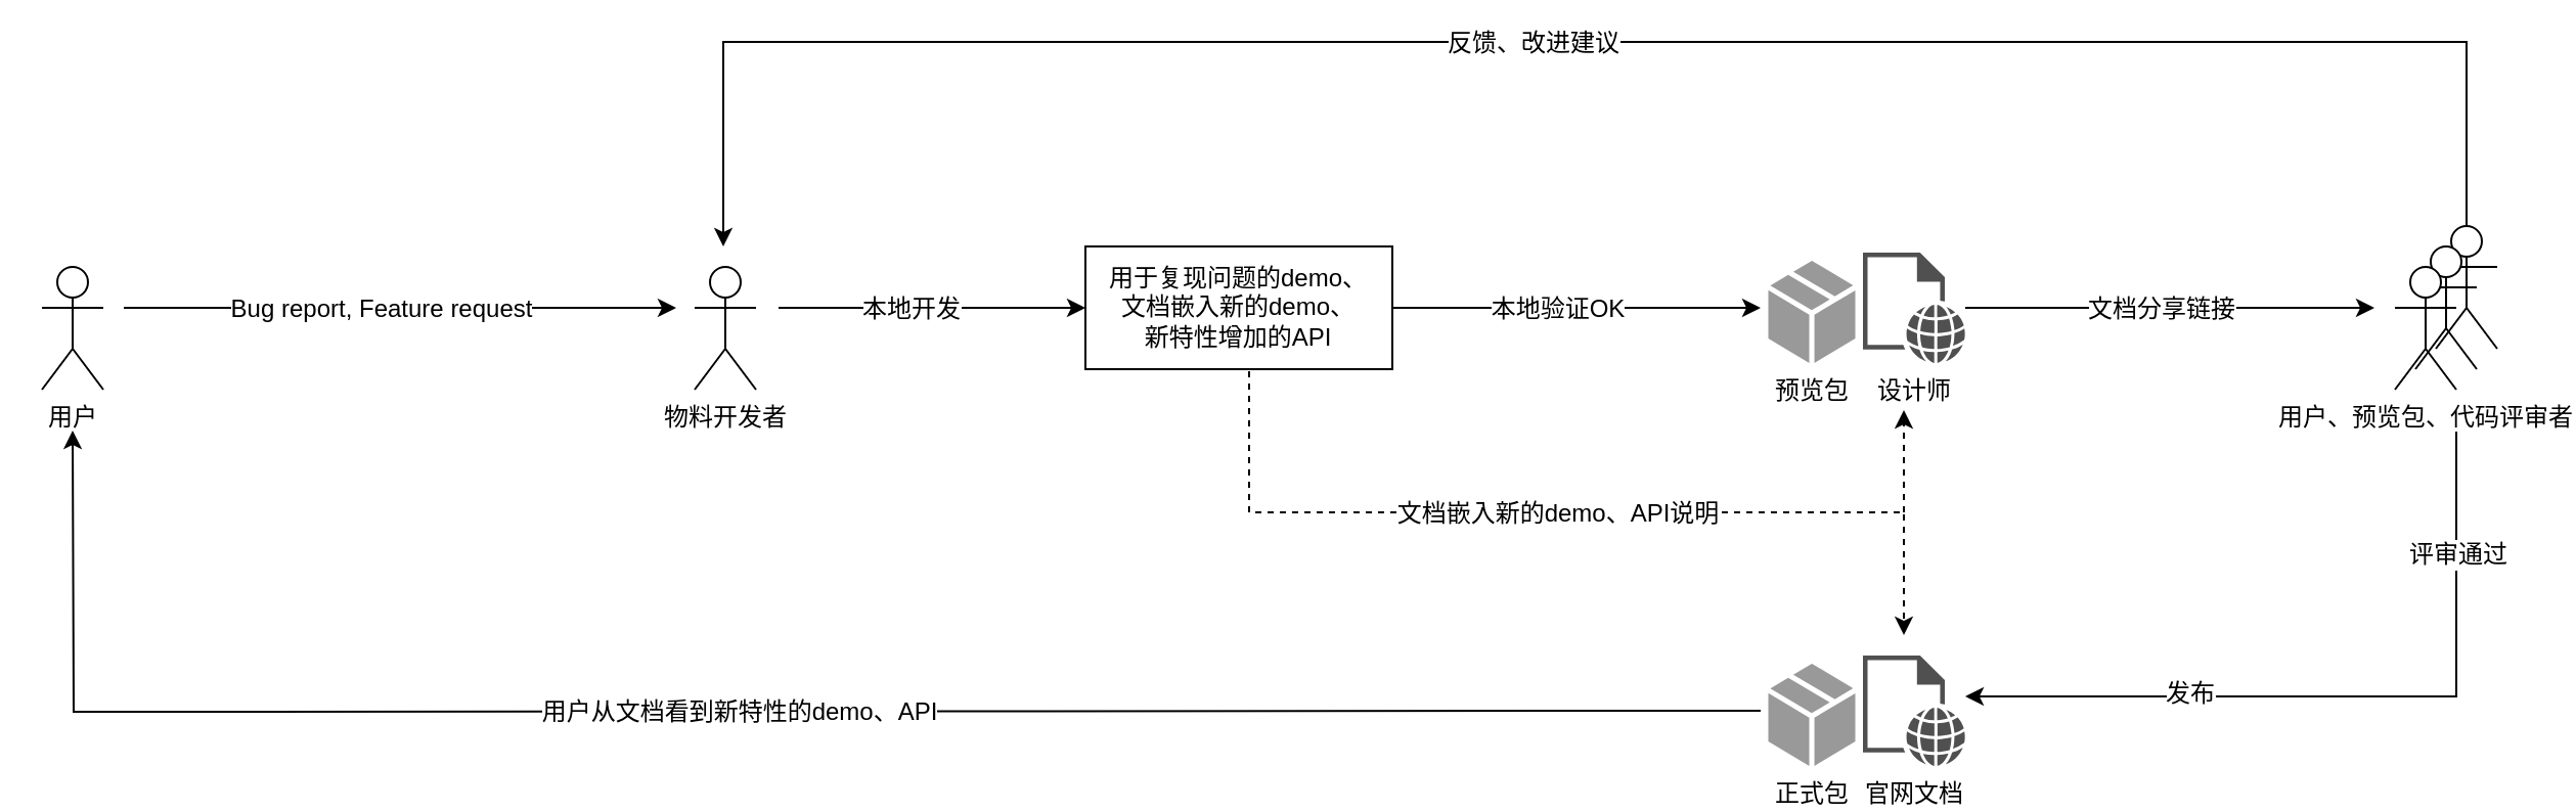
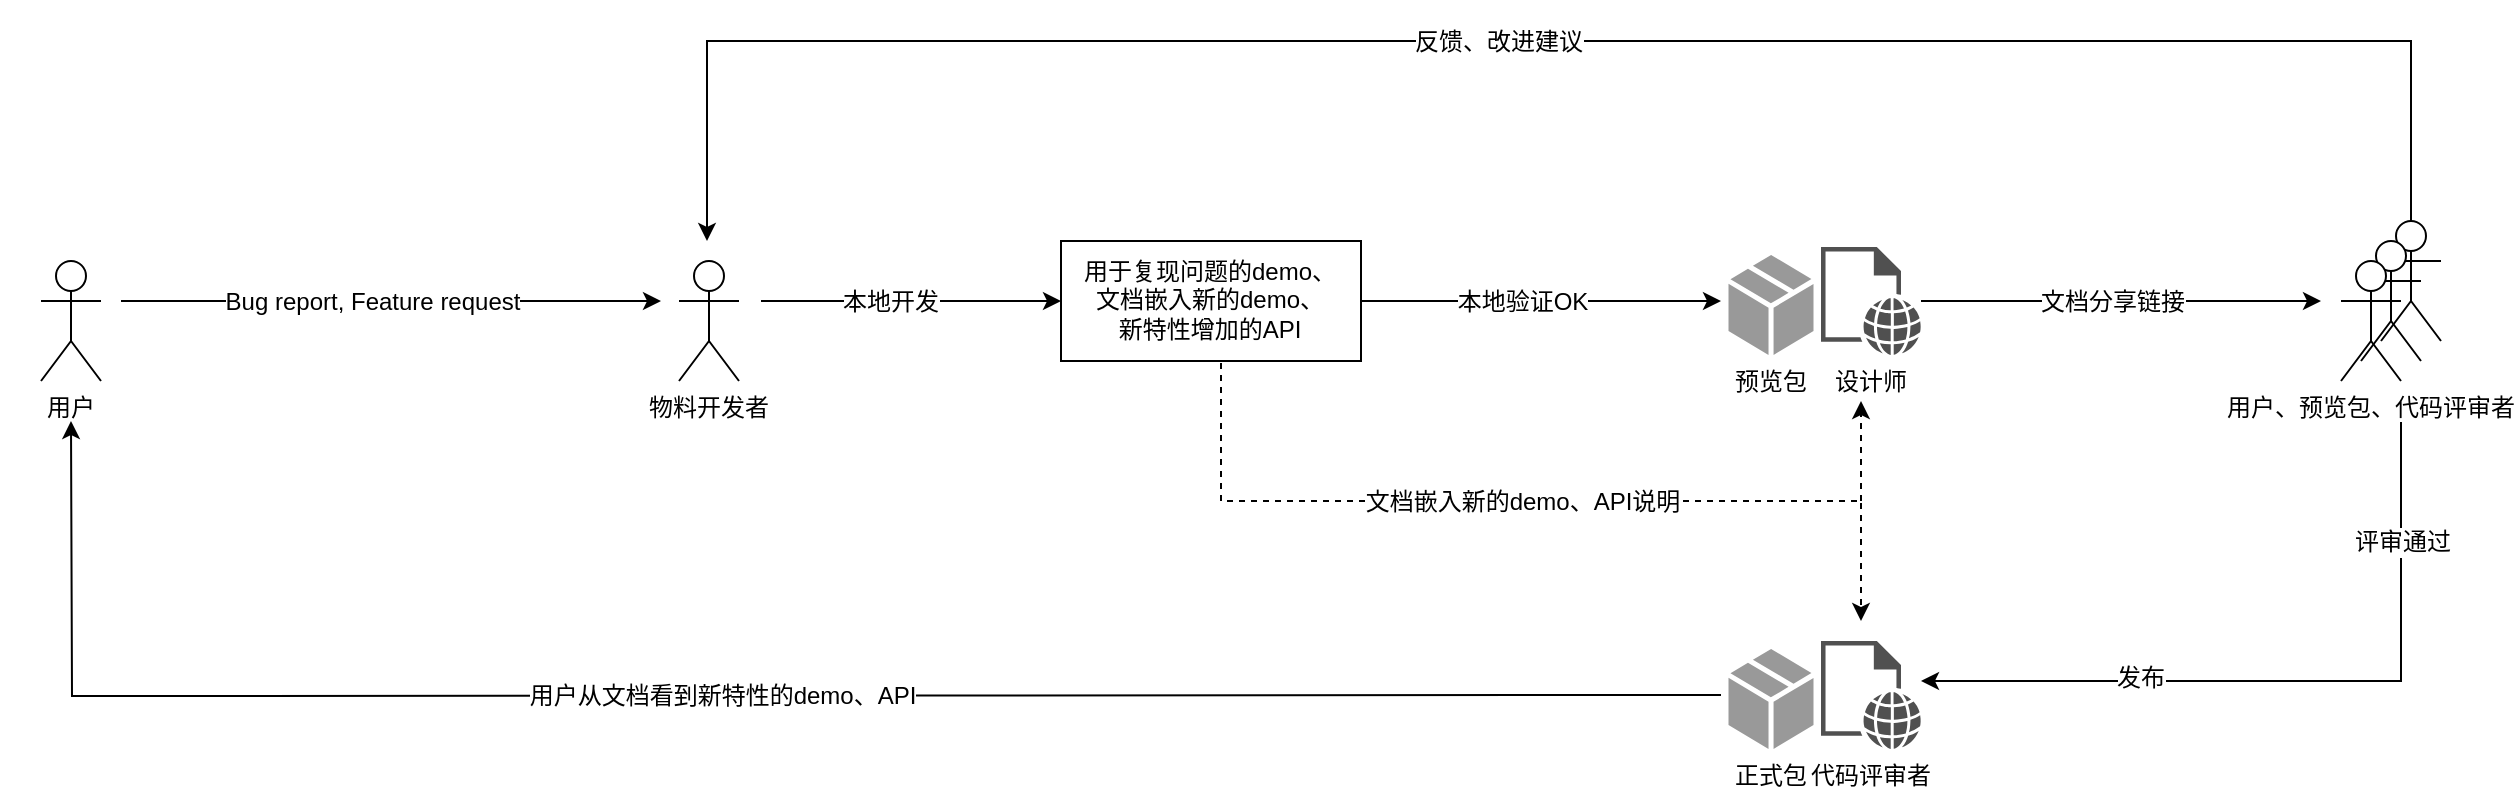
- <mxCell id="28" value="官网文档" style="pointerEvents=1;shadow=0;dashed=0;html=1;strokeColor=none;fillColor=#505050;labelPosition=center;verticalLabelPosition=bottom;verticalAlign=top;outlineConnect=0;align=center;shape=mxgraph.office.concepts.web_page;" parent="1" vertex="1"><mxGeometry x="910" y="320" width="50" height="54" as="geometry" /></mxCell>
+ <mxCell id="28" value="代码评审者" style="pointerEvents=1;shadow=0;dashed=0;html=1;strokeColor=none;fillColor=#505050;labelPosition=center;verticalLabelPosition=bottom;verticalAlign=top;outlineConnect=0;align=center;shape=mxgraph.office.concepts.web_page;" parent="1" vertex="1"><mxGeometry x="910" y="320" width="50" height="54" as="geometry" /></mxCell>
